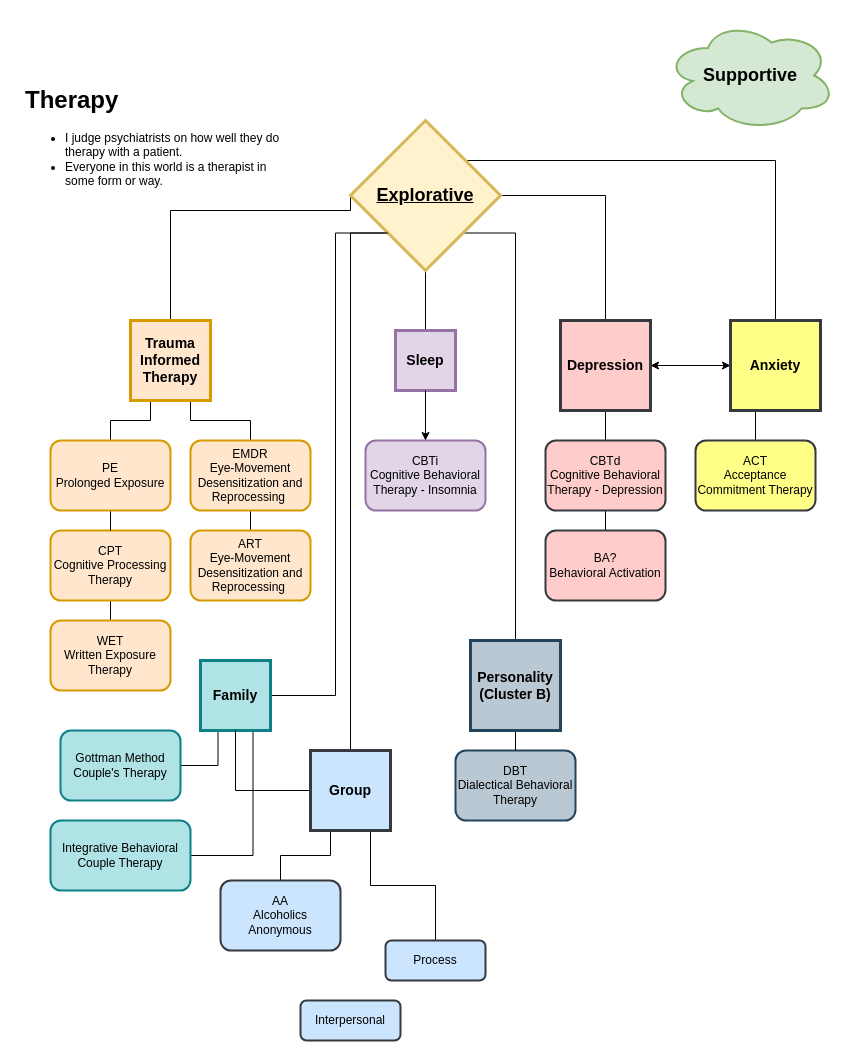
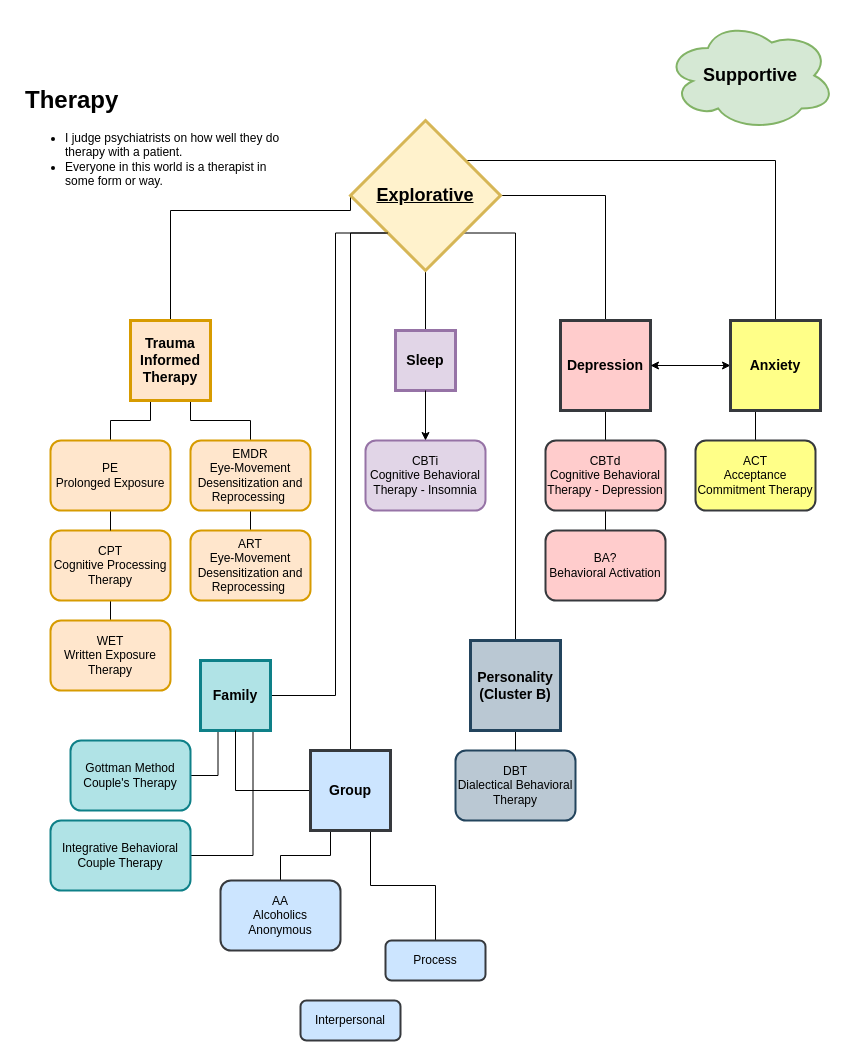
- <mxCell id="40" value="Gottman Method Couple's Therapy" style="rounded=1;whiteSpace=wrap;html=1;fontSize=12;strokeWidth=2;fillColor=#b0e3e6;strokeColor=#0e8088;" vertex="1" parent="1"><mxGeometry x="60" y="730" width="120" height="70" as="geometry" /></mxCell>
+ <mxCell id="40" value="Gottman Method Couple's Therapy" style="rounded=1;whiteSpace=wrap;html=1;fontSize=12;strokeWidth=2;fillColor=#b0e3e6;strokeColor=#0e8088;" vertex="1" parent="1"><mxGeometry x="70" y="740" width="120" height="70" as="geometry" /></mxCell>
